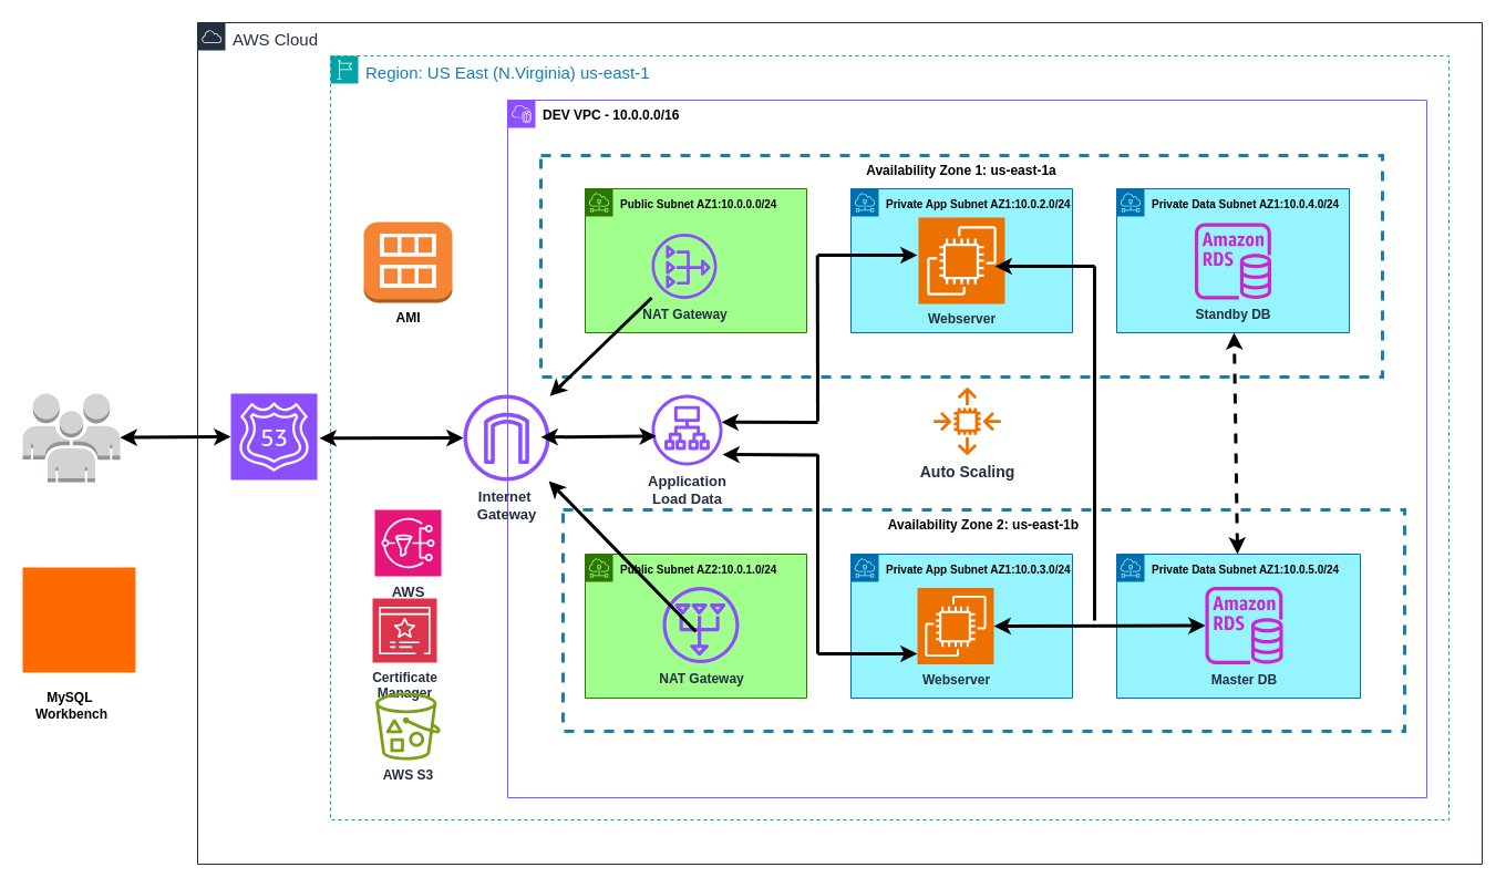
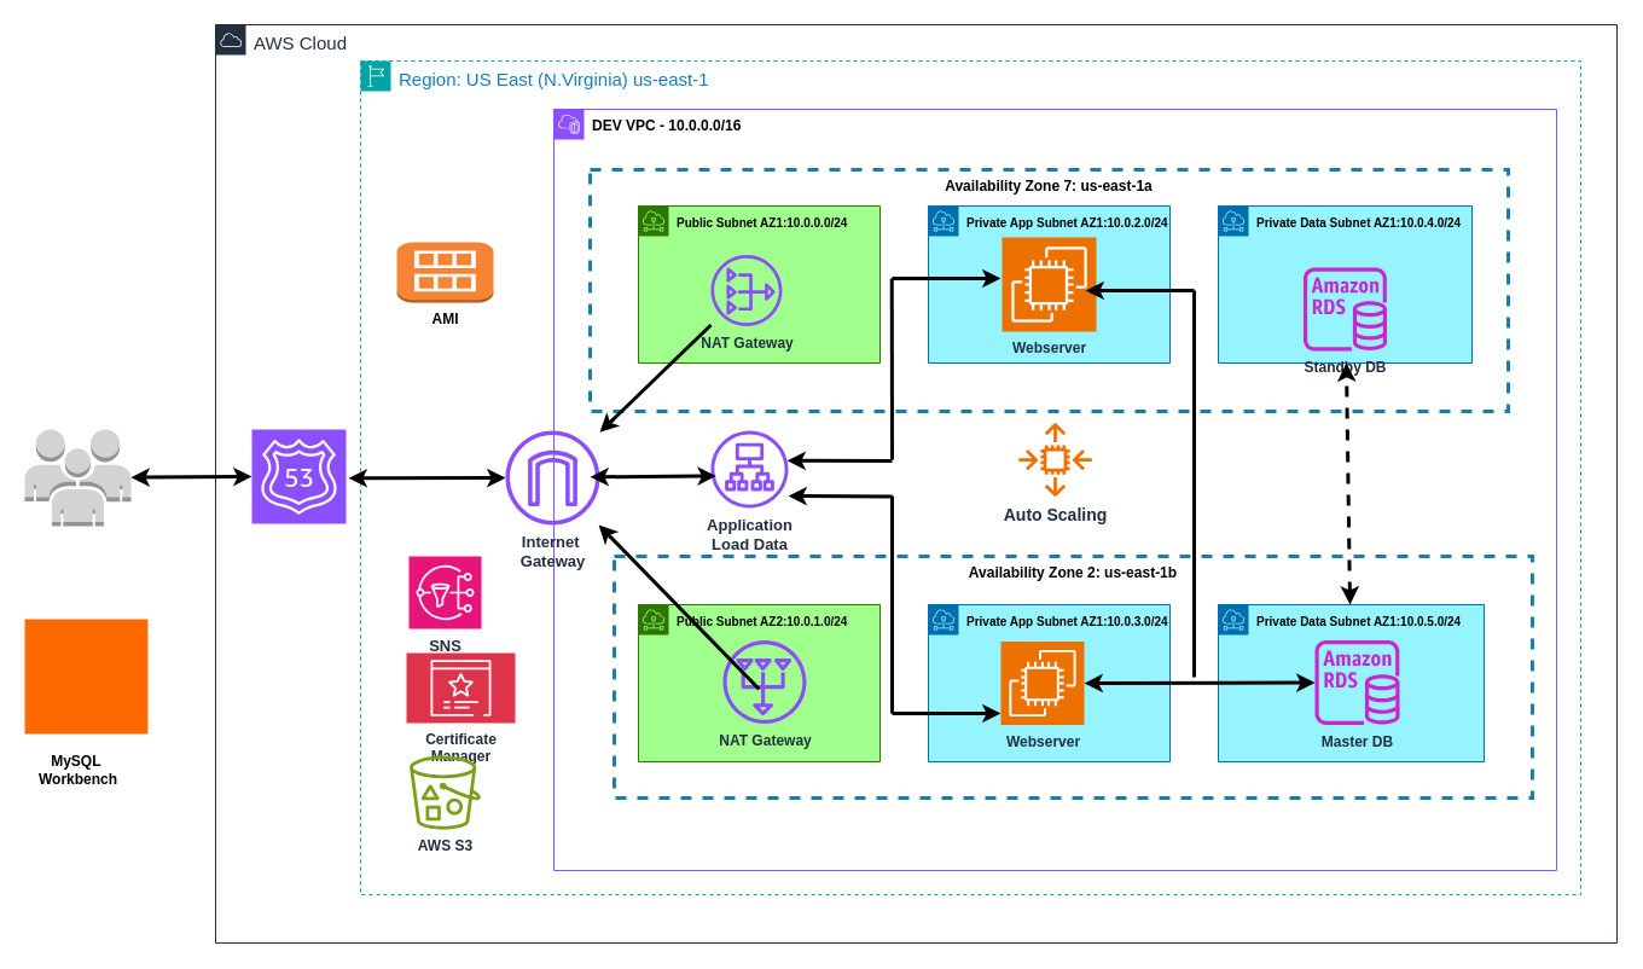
- <mxCell id="31" value="&lt;font style=&quot;color: rgb(0, 0, 0);&quot;&gt;&lt;b&gt;Availability Zone 1: us-east-1a&lt;/b&gt;&lt;/font&gt;" style="fillColor=none;strokeColor=#147EBA;dashed=1;verticalAlign=top;fontStyle=0;fontColor=#147EBA;whiteSpace=wrap;html=1;perimeterSpacing=10;strokeWidth=3;" parent="1" vertex="1"><mxGeometry y="140" width="760" height="200" as="geometry" x="488" /></mxCell>
+ <mxCell id="31" value="&lt;font style=&quot;color: rgb(0, 0, 0);&quot;&gt;&lt;b&gt;Availability Zone 7: us-east-1a&lt;/b&gt;&lt;/font&gt;" style="fillColor=none;strokeColor=#147EBA;dashed=1;verticalAlign=top;fontStyle=0;fontColor=#147EBA;whiteSpace=wrap;html=1;perimeterSpacing=10;strokeWidth=3;" parent="1" vertex="1"><mxGeometry y="140" width="760" height="200" as="geometry" x="488" /></mxCell>
- <mxCell id="37" value="&lt;b&gt;Standby DB&lt;/b&gt;" style="sketch=0;outlineConnect=0;fontColor=#232F3E;gradientColor=none;fillColor=#C925D1;strokeColor=none;dashed=0;verticalLabelPosition=bottom;verticalAlign=top;align=center;html=1;fontSize=12;fontStyle=0;aspect=fixed;pointerEvents=1;shape=mxgraph.aws4.rds_instance;flipV=0;flipH=0;" parent="1" vertex="1"><mxGeometry x="1078.5" y="201" width="69" height="69" as="geometry" /></mxCell>
+ <mxCell id="37" value="&lt;b&gt;Standby DB&lt;/b&gt;" style="sketch=0;outlineConnect=0;fontColor=#232F3E;gradientColor=none;fillColor=#C925D1;strokeColor=none;dashed=0;verticalLabelPosition=bottom;verticalAlign=top;align=center;html=1;fontSize=12;fontStyle=0;aspect=fixed;pointerEvents=1;shape=mxgraph.aws4.rds_instance;flipV=0;flipH=0;" parent="1" vertex="1"><mxGeometry x="1078.5" y="221" width="69" height="69" as="geometry" /></mxCell>
- <mxCell id="5" value="&lt;b&gt;AMI&lt;/b&gt;" style="outlineConnect=0;dashed=0;verticalLabelPosition=bottom;verticalAlign=top;align=center;html=1;shape=mxgraph.aws3.ami;fillColor=#F58534;gradientColor=none;" parent="4" vertex="1"><mxGeometry x="30" y="150" width="80" height="73" as="geometry" /></mxCell>
+ <mxCell id="5" value="&lt;b&gt;AMI&lt;/b&gt;" style="outlineConnect=0;dashed=0;verticalLabelPosition=bottom;verticalAlign=top;align=center;html=1;shape=mxgraph.aws3.ami;fillColor=#F58534;gradientColor=none;" parent="4" vertex="1"><mxGeometry x="30" y="150" width="80" height="50" as="geometry" /></mxCell>
- <mxCell id="6" value="&lt;b&gt;&lt;font style=&quot;font-size: 13px;&quot;&gt;AWS&lt;/font&gt;&lt;/b&gt;" style="sketch=0;points=[[0,0,0],[0.25,0,0],[0.5,0,0],[0.75,0,0],[1,0,0],[0,1,0],[0.25,1,0],[0.5,1,0],[0.75,1,0],[1,1,0],[0,0.25,0],[0,0.5,0],[0,0.75,0],[1,0.25,0],[1,0.5,0],[1,0.75,0]];outlineConnect=0;fontColor=#232F3E;fillColor=#E7157B;strokeColor=#ffffff;dashed=0;verticalLabelPosition=bottom;verticalAlign=top;align=center;html=1;fontSize=12;fontStyle=0;aspect=fixed;shape=mxgraph.aws4.resourceIcon;resIcon=mxgraph.aws4.sns;" parent="4" vertex="1"><mxGeometry x="40" y="410" width="60" height="60" as="geometry" /></mxCell>
+ <mxCell id="6" value="&lt;b&gt;&lt;font style=&quot;font-size: 13px;&quot;&gt;SNS&lt;/font&gt;&lt;/b&gt;" style="sketch=0;points=[[0,0,0],[0.25,0,0],[0.5,0,0],[0.75,0,0],[1,0,0],[0,1,0],[0.25,1,0],[0.5,1,0],[0.75,1,0],[1,1,0],[0,0.25,0],[0,0.5,0],[0,0.75,0],[1,0.25,0],[1,0.5,0],[1,0.75,0]];outlineConnect=0;fontColor=#232F3E;fillColor=#E7157B;strokeColor=#ffffff;dashed=0;verticalLabelPosition=bottom;verticalAlign=top;align=center;html=1;fontSize=12;fontStyle=0;aspect=fixed;shape=mxgraph.aws4.resourceIcon;resIcon=mxgraph.aws4.sns;" parent="4" vertex="1"><mxGeometry x="40" y="410" width="60" height="60" as="geometry" /></mxCell>
- <mxCell id="7" value="&lt;b&gt;Certificate&lt;/b&gt;&lt;div&gt;&lt;b&gt;Manager&lt;/b&gt;&lt;/div&gt;" style="sketch=0;points=[[0,0,0],[0.25,0,0],[0.5,0,0],[0.75,0,0],[1,0,0],[0,1,0],[0.25,1,0],[0.5,1,0],[0.75,1,0],[1,1,0],[0,0.25,0],[0,0.5,0],[0,0.75,0],[1,0.25,0],[1,0.5,0],[1,0.75,0]];outlineConnect=0;fontColor=#232F3E;fillColor=#DD344C;strokeColor=#ffffff;dashed=0;verticalLabelPosition=bottom;verticalAlign=top;align=center;html=1;fontSize=12;fontStyle=0;aspect=fixed;shape=mxgraph.aws4.resourceIcon;resIcon=mxgraph.aws4.certificate_manager_3;" parent="4" vertex="1"><mxGeometry x="38" y="490" width="58" height="58" as="geometry" /></mxCell>
+ <mxCell id="7" value="&lt;b&gt;Certificate&lt;/b&gt;&lt;div&gt;&lt;b&gt;Manager&lt;/b&gt;&lt;/div&gt;" style="sketch=0;points=[[0,0,0],[0.25,0,0],[0.5,0,0],[0.75,0,0],[1,0,0],[0,1,0],[0.25,1,0],[0.5,1,0],[0.75,1,0],[1,1,0],[0,0.25,0],[0,0.5,0],[0,0.75,0],[1,0.25,0],[1,0.5,0],[1,0.75,0]];outlineConnect=0;fontColor=#232F3E;fillColor=#DD344C;strokeColor=#ffffff;dashed=0;verticalLabelPosition=bottom;verticalAlign=top;align=center;html=1;fontSize=12;fontStyle=0;aspect=fixed;shape=mxgraph.aws4.resourceIcon;resIcon=mxgraph.aws4.certificate_manager_3;" parent="4" vertex="1"><mxGeometry x="38" y="490" width="90" height="58" as="geometry" /></mxCell>
